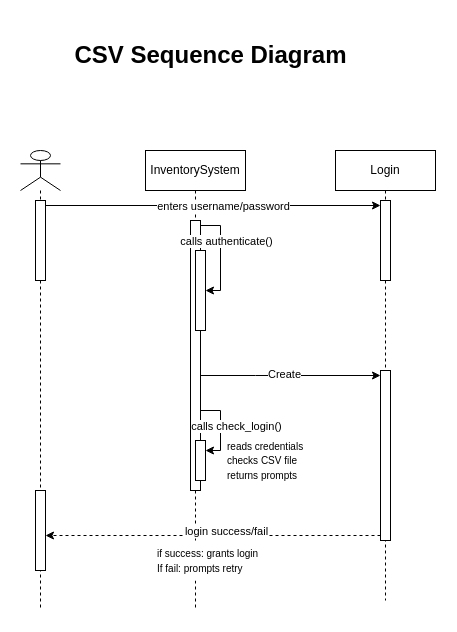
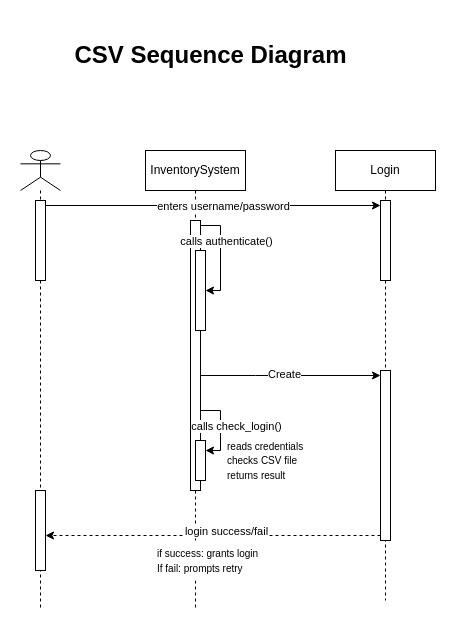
- <mxCell id="23" value="&lt;font style=&quot;font-size: 10px;&quot;&gt;reads credentials&lt;/font&gt;&lt;div&gt;&lt;font style=&quot;font-size: 10px;&quot;&gt;checks CSV file&lt;/font&gt;&lt;/div&gt;&lt;div&gt;&lt;font style=&quot;font-size: 10px;&quot;&gt;returns prompts&lt;/font&gt;&lt;/div&gt;" style="text;html=1;align=left;verticalAlign=middle;resizable=0;points=[];autosize=1;strokeColor=none;fillColor=none;" vertex="1" parent="1"><mxGeometry x="225" y="430" width="100" height="60" as="geometry" /></mxCell>
+ <mxCell id="23" value="&lt;font style=&quot;font-size: 10px;&quot;&gt;reads credentials&lt;/font&gt;&lt;div&gt;&lt;font style=&quot;font-size: 10px;&quot;&gt;checks CSV file&lt;/font&gt;&lt;/div&gt;&lt;div&gt;&lt;font style=&quot;font-size: 10px;&quot;&gt;returns result&lt;/font&gt;&lt;/div&gt;" style="text;html=1;align=left;verticalAlign=middle;resizable=0;points=[];autosize=1;strokeColor=none;fillColor=none;" vertex="1" parent="1"><mxGeometry x="225" y="430" width="100" height="60" as="geometry" /></mxCell>
